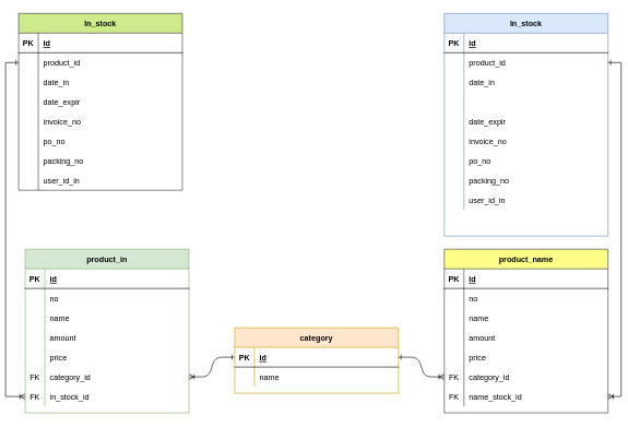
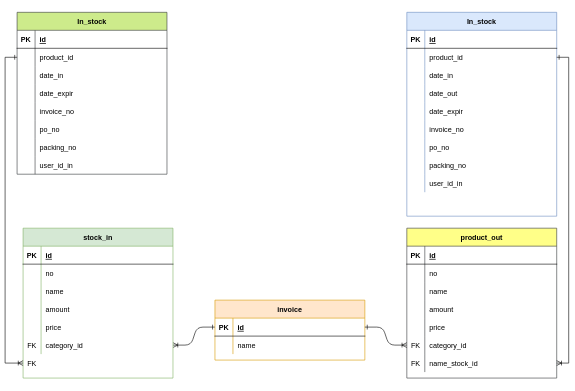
+ <mxCell id="22" value="date_out" style="shape=partialRectangle;overflow=hidden;connectable=0;fillColor=none;top=0;left=0;bottom=0;right=0;align=left;spacingLeft=6;" vertex="1" parent="20"><mxGeometry x="30" width="220" height="30" as="geometry" /></mxCell>
- <mxCell id="40" value="product_in" style="shape=table;startSize=30;container=1;collapsible=1;childLayout=tableLayout;fixedRows=1;rowLines=0;fontStyle=1;align=center;resizeLast=1;fillColor=#d5e8d4;strokeColor=#82b366;" vertex="1" parent="1"><mxGeometry x="30" y="380" width="250" height="250" as="geometry" /></mxCell>
+ <mxCell id="40" value="stock_in" style="shape=table;startSize=30;container=1;collapsible=1;childLayout=tableLayout;fixedRows=1;rowLines=0;fontStyle=1;align=center;resizeLast=1;fillColor=#d5e8d4;strokeColor=#82b366;" vertex="1" parent="1"><mxGeometry x="30" y="380" width="250" height="250" as="geometry" /></mxCell>
- <mxCell id="62" value="product_name" style="shape=table;startSize=30;container=1;collapsible=1;childLayout=tableLayout;fixedRows=1;rowLines=0;fontStyle=1;align=center;resizeLast=1;fillColor=#ffff88;strokeColor=#36393d;" vertex="1" parent="1"><mxGeometry x="670" y="380" width="250" height="250" as="geometry"><mxRectangle x="480" y="200" width="100" height="30" as="alternateBounds" /></mxGeometry></mxCell>
+ <mxCell id="62" value="product_out" style="shape=table;startSize=30;container=1;collapsible=1;childLayout=tableLayout;fixedRows=1;rowLines=0;fontStyle=1;align=center;resizeLast=1;fillColor=#ffff88;strokeColor=#36393d;" vertex="1" parent="1"><mxGeometry x="670" y="380" width="250" height="250" as="geometry"><mxRectangle x="480" y="200" width="100" height="30" as="alternateBounds" /></mxGeometry></mxCell>
- <mxCell id="3" value="category" style="shape=table;startSize=30;container=1;collapsible=1;childLayout=tableLayout;fixedRows=1;rowLines=0;fontStyle=1;align=center;resizeLast=1;fillColor=#ffe6cc;strokeColor=#d79b00;" parent="1" vertex="1"><mxGeometry x="350" y="500" width="250" height="100" as="geometry" /></mxCell>
+ <mxCell id="3" value="invoice" style="shape=table;startSize=30;container=1;collapsible=1;childLayout=tableLayout;fixedRows=1;rowLines=0;fontStyle=1;align=center;resizeLast=1;fillColor=#ffe6cc;strokeColor=#d79b00;" parent="1" vertex="1"><mxGeometry x="350" y="500" width="250" height="100" as="geometry" /></mxCell>
- <mxCell id="61" value="in_stock_id" style="shape=partialRectangle;overflow=hidden;connectable=0;fillColor=none;top=0;left=0;bottom=0;right=0;align=left;spacingLeft=6;" vertex="1" parent="59"><mxGeometry x="30" width="220" height="30" as="geometry" /></mxCell>
